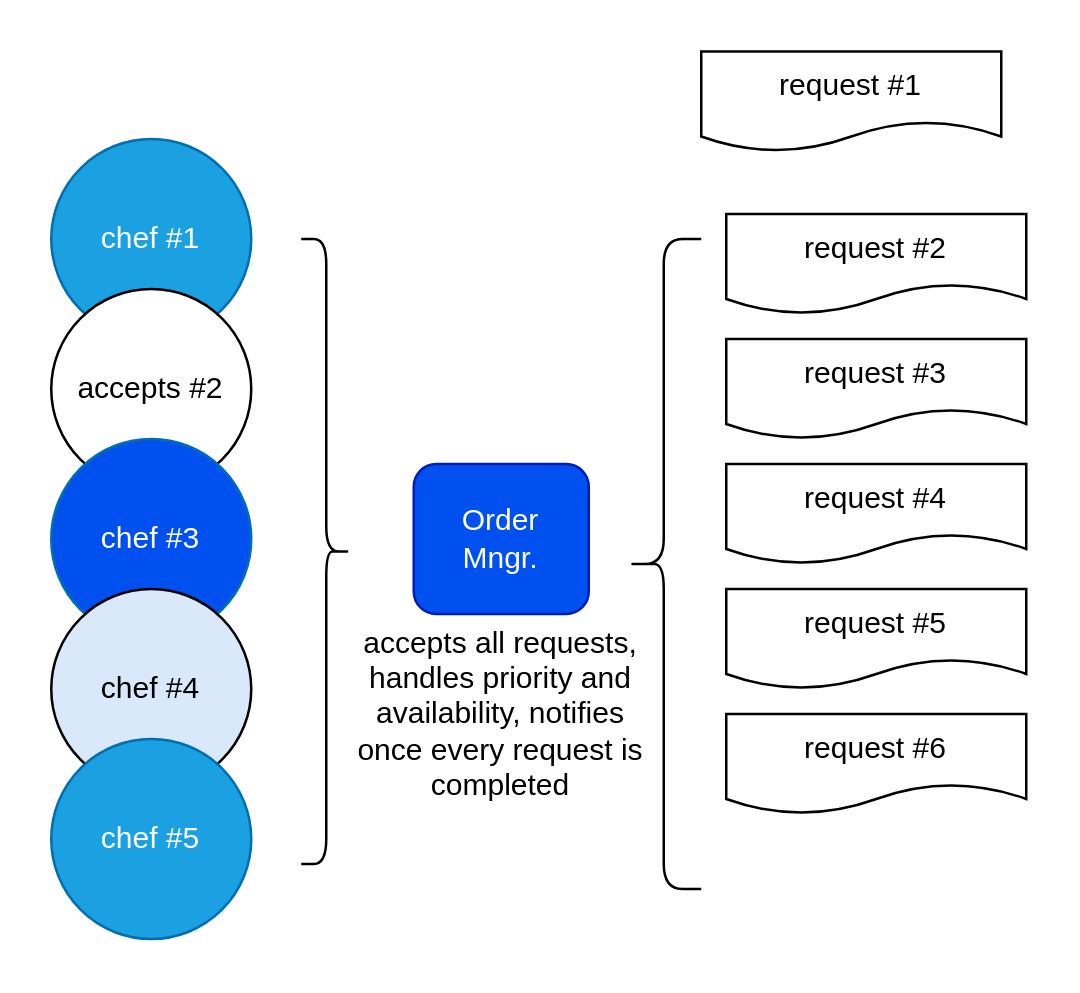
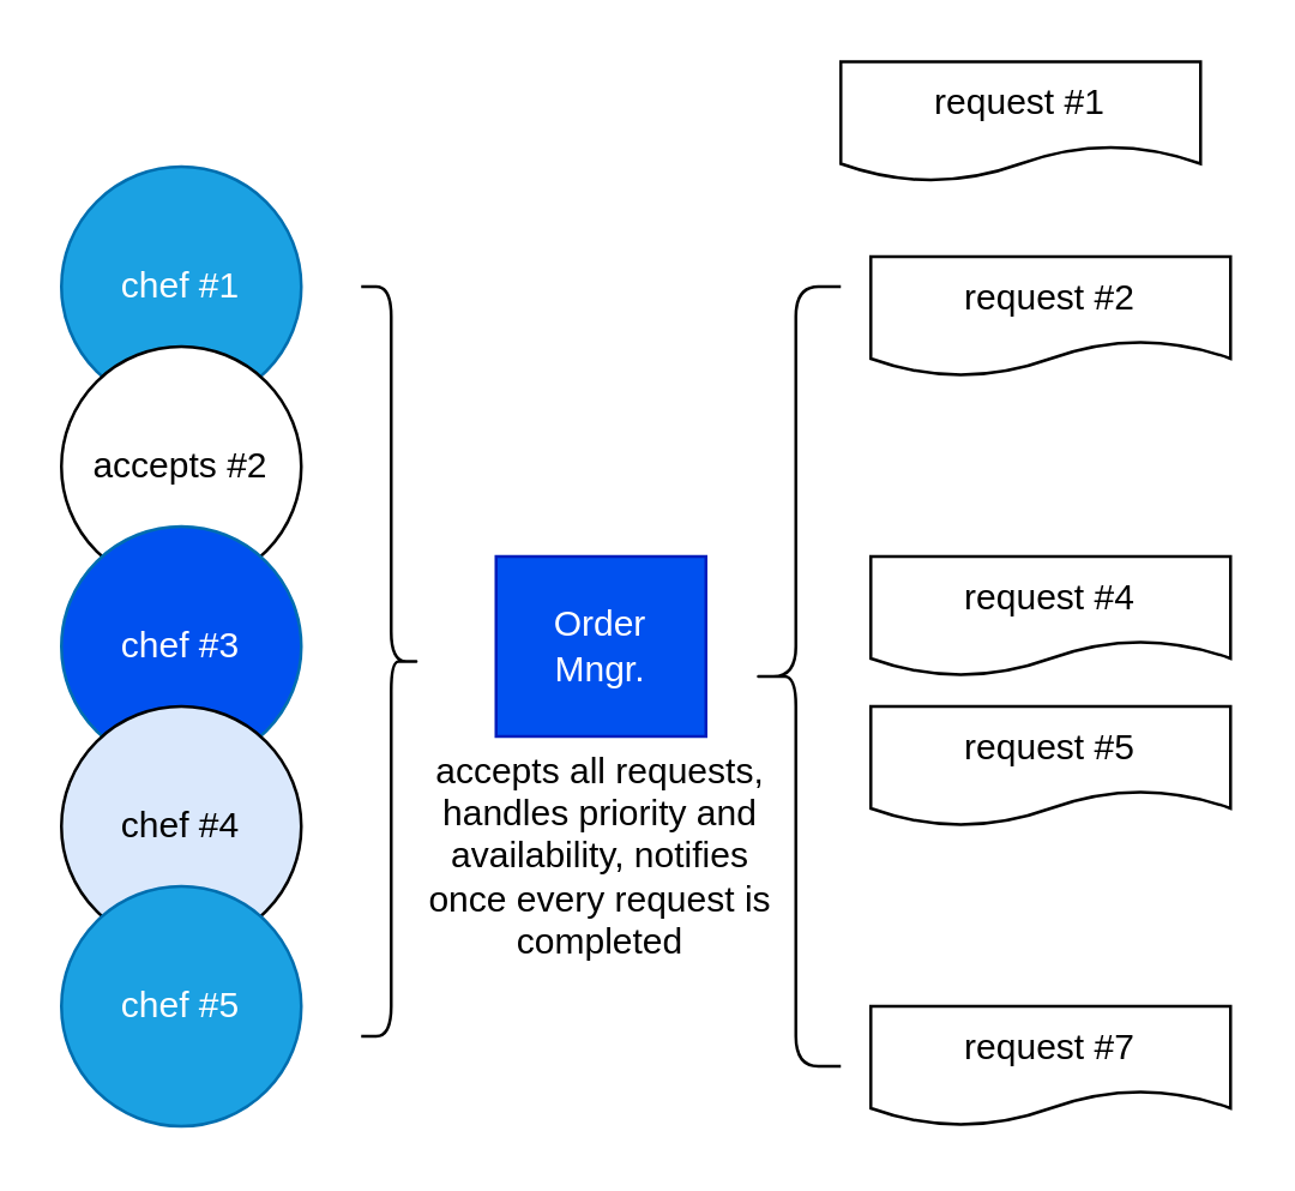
- <mxCell id="10" value="request #3" style="shape=document;whiteSpace=wrap;html=1;boundedLbl=1;" vertex="1" parent="1"><mxGeometry x="290" y="135" width="120" height="40" as="geometry" /></mxCell>
- <mxCell id="7" value="Order&lt;div&gt;Mngr.&lt;/div&gt;" style="whiteSpace=wrap;html=1;fillColor=#0050ef;strokeColor=#001DBC;fontColor=#ffffff;rounded=1;" vertex="1" parent="1"><mxGeometry x="165" y="185" width="70" height="60" as="geometry" /></mxCell>
+ <mxCell id="7" value="Order&lt;div&gt;Mngr.&lt;/div&gt;" style="rounded=0;whiteSpace=wrap;html=1;fillColor=#0050ef;strokeColor=#001DBC;fontColor=#ffffff;" vertex="1" parent="1"><mxGeometry x="165" y="185" width="70" height="60" as="geometry" /></mxCell>
- <mxCell id="13" value="request #6" style="shape=document;whiteSpace=wrap;html=1;boundedLbl=1;" vertex="1" parent="1"><mxGeometry x="290" y="285" width="120" height="40" as="geometry" /></mxCell>
+ <mxCell id="14" value="request #7" style="shape=document;whiteSpace=wrap;html=1;boundedLbl=1;" vertex="1" parent="1"><mxGeometry x="290" y="335" width="120" height="40" as="geometry" /></mxCell>
